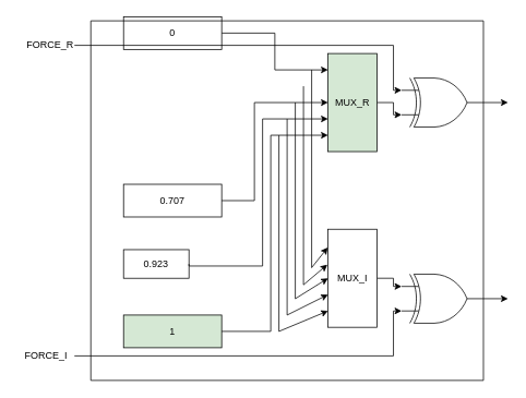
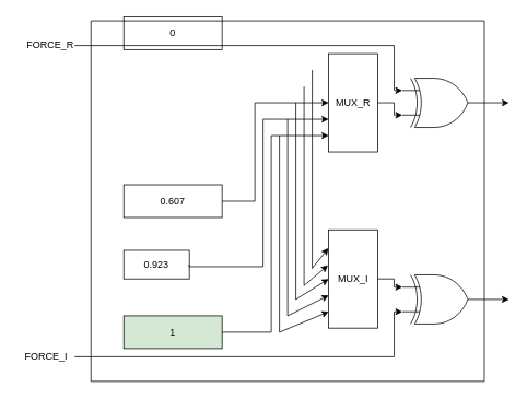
- <mxCell id="2" style="edgeStyle=orthogonalEdgeStyle;rounded=0;orthogonalLoop=1;jettySize=auto;html=1;entryX=0;entryY=0.167;entryDx=0;entryDy=0;entryPerimeter=0;" edge="1" parent="1" source="3" target="14"><mxGeometry relative="1" as="geometry"><mxPoint x="200" y="85.04" as="sourcePoint" /></mxGeometry></mxCell>
- <mxCell id="14" value="MUX_R" style="rounded=0;whiteSpace=wrap;html=1;fillColor=#d5e8d4;" vertex="1" parent="1"><mxGeometry x="400" y="65" width="60" height="120" as="geometry" /></mxCell>
+ <mxCell id="14" value="MUX_R" style="rounded=0;whiteSpace=wrap;html=1;" vertex="1" parent="1"><mxGeometry x="400" y="65" width="60" height="120" as="geometry" /></mxCell>
- <mxCell id="7" value="0.707" style="rounded=0;whiteSpace=wrap;html=1;" vertex="1" parent="1"><mxGeometry x="150" y="225" width="120" height="40" as="geometry" /></mxCell>
+ <mxCell id="7" value="0.607" style="rounded=0;whiteSpace=wrap;html=1;" vertex="1" parent="1"><mxGeometry x="150" y="225" width="120" height="40" as="geometry" /></mxCell>
